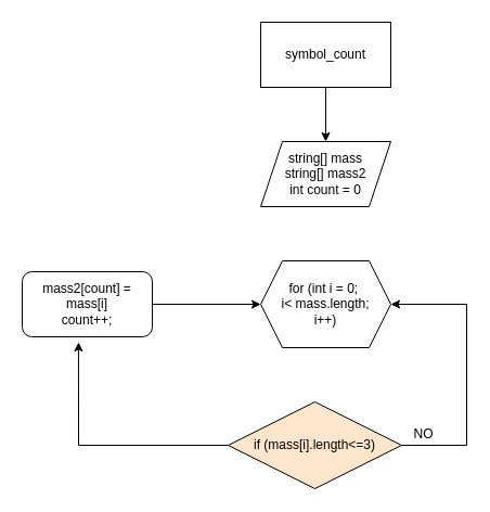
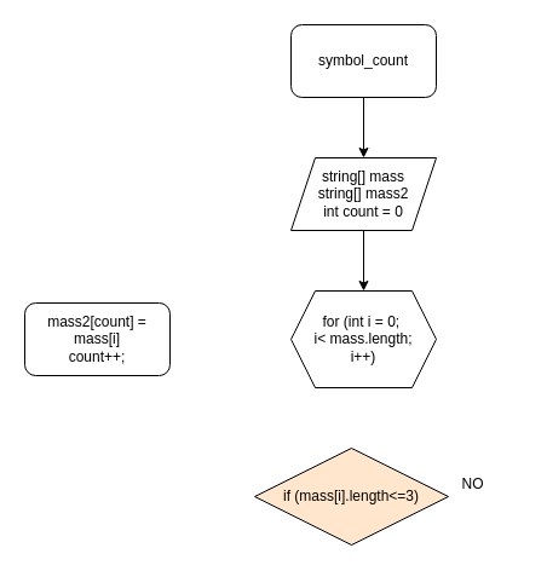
- <mxCell id="3" value="symbol_count" style="whiteSpace=wrap;html=1;rounded=0;" vertex="1" parent="1"><mxGeometry x="240" y="20" width="120" height="60" as="geometry" /></mxCell>
+ <mxCell id="3" value="symbol_count" style="rounded=1;whiteSpace=wrap;html=1;" vertex="1" parent="1"><mxGeometry x="240" y="20" width="120" height="60" as="geometry" /></mxCell>
+ <mxCell id="4" value="" style="edgeStyle=orthogonalEdgeStyle;rounded=0;orthogonalLoop=1;jettySize=auto;html=1;" edge="1" parent="1" source="5" target="11"><mxGeometry relative="1" as="geometry" /></mxCell>
- <mxCell id="6" style="edgeStyle=orthogonalEdgeStyle;rounded=0;orthogonalLoop=1;jettySize=auto;html=1;entryX=0;entryY=0.5;entryDx=0;entryDy=0;" edge="1" parent="1" source="7" target="11"><mxGeometry relative="1" as="geometry" /></mxCell>
- <mxCell id="8" style="edgeStyle=orthogonalEdgeStyle;rounded=0;orthogonalLoop=1;jettySize=auto;html=1;entryX=1;entryY=0.5;entryDx=0;entryDy=0;" edge="1" parent="1" source="10" target="11"><mxGeometry relative="1" as="geometry"><Array as="points"><mxPoint x="430" y="410" /><mxPoint x="430" y="280" /></Array></mxGeometry></mxCell>
- <mxCell id="9" style="edgeStyle=orthogonalEdgeStyle;rounded=0;orthogonalLoop=1;jettySize=auto;html=1;entryX=0.433;entryY=1.083;entryDx=0;entryDy=0;entryPerimeter=0;" edge="1" parent="1" source="10" target="7"><mxGeometry relative="1" as="geometry" /></mxCell>
